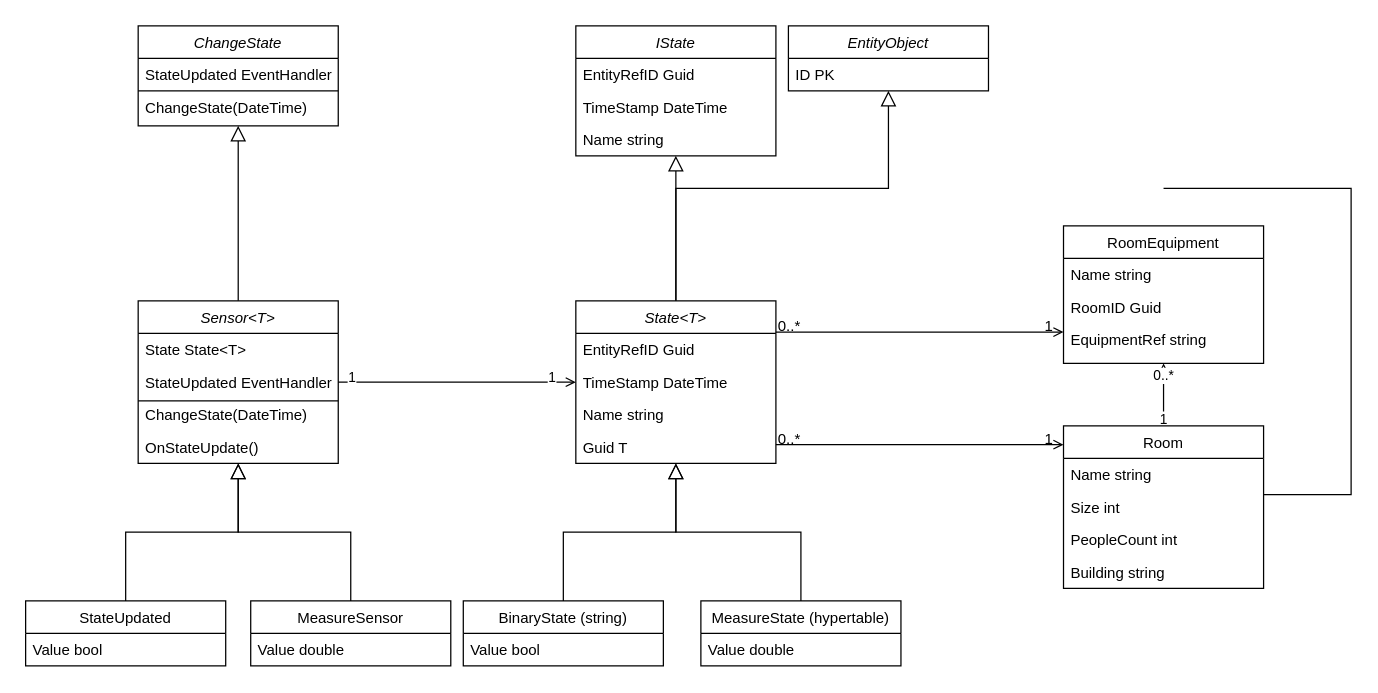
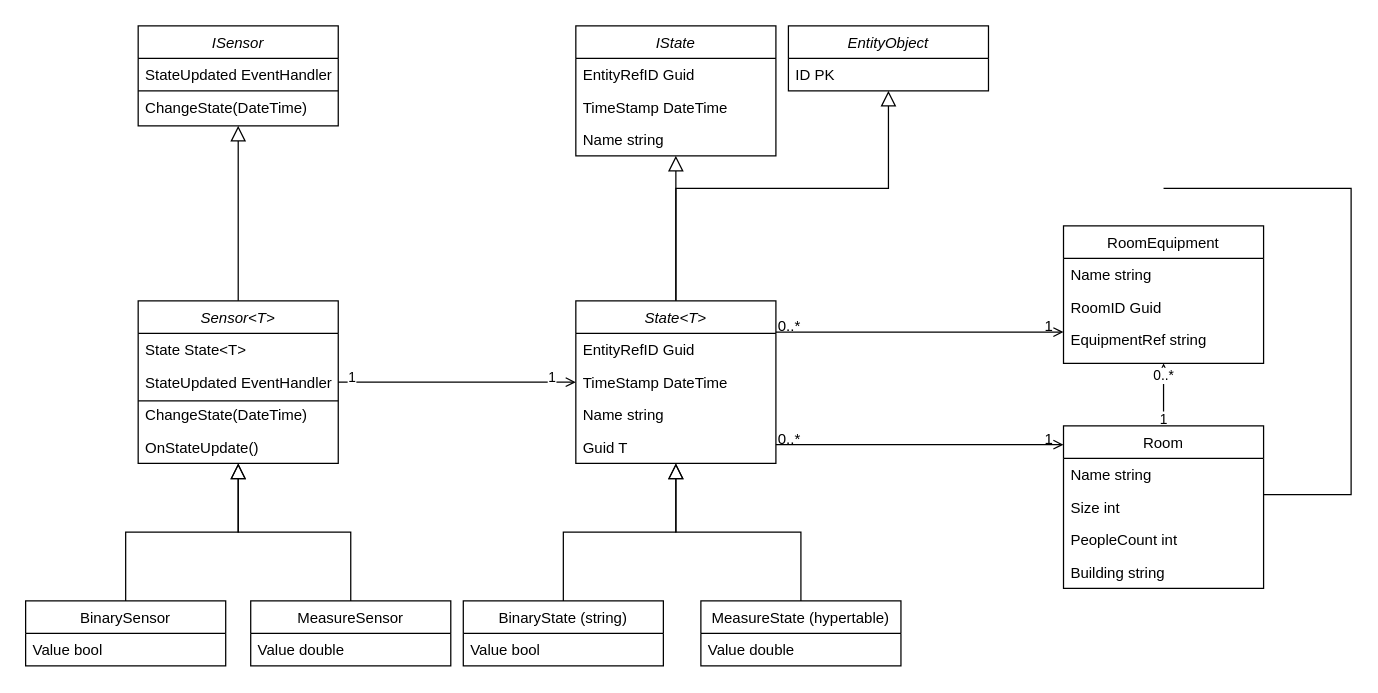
- <mxCell id="50" value="ChangeState" style="swimlane;fontStyle=2;align=center;verticalAlign=top;childLayout=stackLayout;horizontal=1;startSize=26;horizontalStack=0;resizeParent=1;resizeLast=0;collapsible=1;marginBottom=0;rounded=0;shadow=0;strokeWidth=1;" vertex="1" parent="1"><mxGeometry x="110" y="20" width="160" height="80" as="geometry"><mxRectangle x="230" y="140" width="160" height="26" as="alternateBounds" /></mxGeometry></mxCell>
+ <mxCell id="50" value="ISensor" style="swimlane;fontStyle=2;align=center;verticalAlign=top;childLayout=stackLayout;horizontal=1;startSize=26;horizontalStack=0;resizeParent=1;resizeLast=0;collapsible=1;marginBottom=0;rounded=0;shadow=0;strokeWidth=1;" vertex="1" parent="1"><mxGeometry x="110" y="20" width="160" height="80" as="geometry"><mxRectangle x="230" y="140" width="160" height="26" as="alternateBounds" /></mxGeometry></mxCell>
- <mxCell id="44" value="StateUpdated" style="swimlane;fontStyle=0;align=center;verticalAlign=top;childLayout=stackLayout;horizontal=1;startSize=26;horizontalStack=0;resizeParent=1;resizeLast=0;collapsible=1;marginBottom=0;rounded=0;shadow=0;strokeWidth=1;" vertex="1" parent="1"><mxGeometry x="20" y="480" width="160" height="52" as="geometry"><mxRectangle x="130" y="380" width="160" height="26" as="alternateBounds" /></mxGeometry></mxCell>
+ <mxCell id="44" value="BinarySensor" style="swimlane;fontStyle=0;align=center;verticalAlign=top;childLayout=stackLayout;horizontal=1;startSize=26;horizontalStack=0;resizeParent=1;resizeLast=0;collapsible=1;marginBottom=0;rounded=0;shadow=0;strokeWidth=1;" vertex="1" parent="1"><mxGeometry x="20" y="480" width="160" height="52" as="geometry"><mxRectangle x="130" y="380" width="160" height="26" as="alternateBounds" /></mxGeometry></mxCell>
